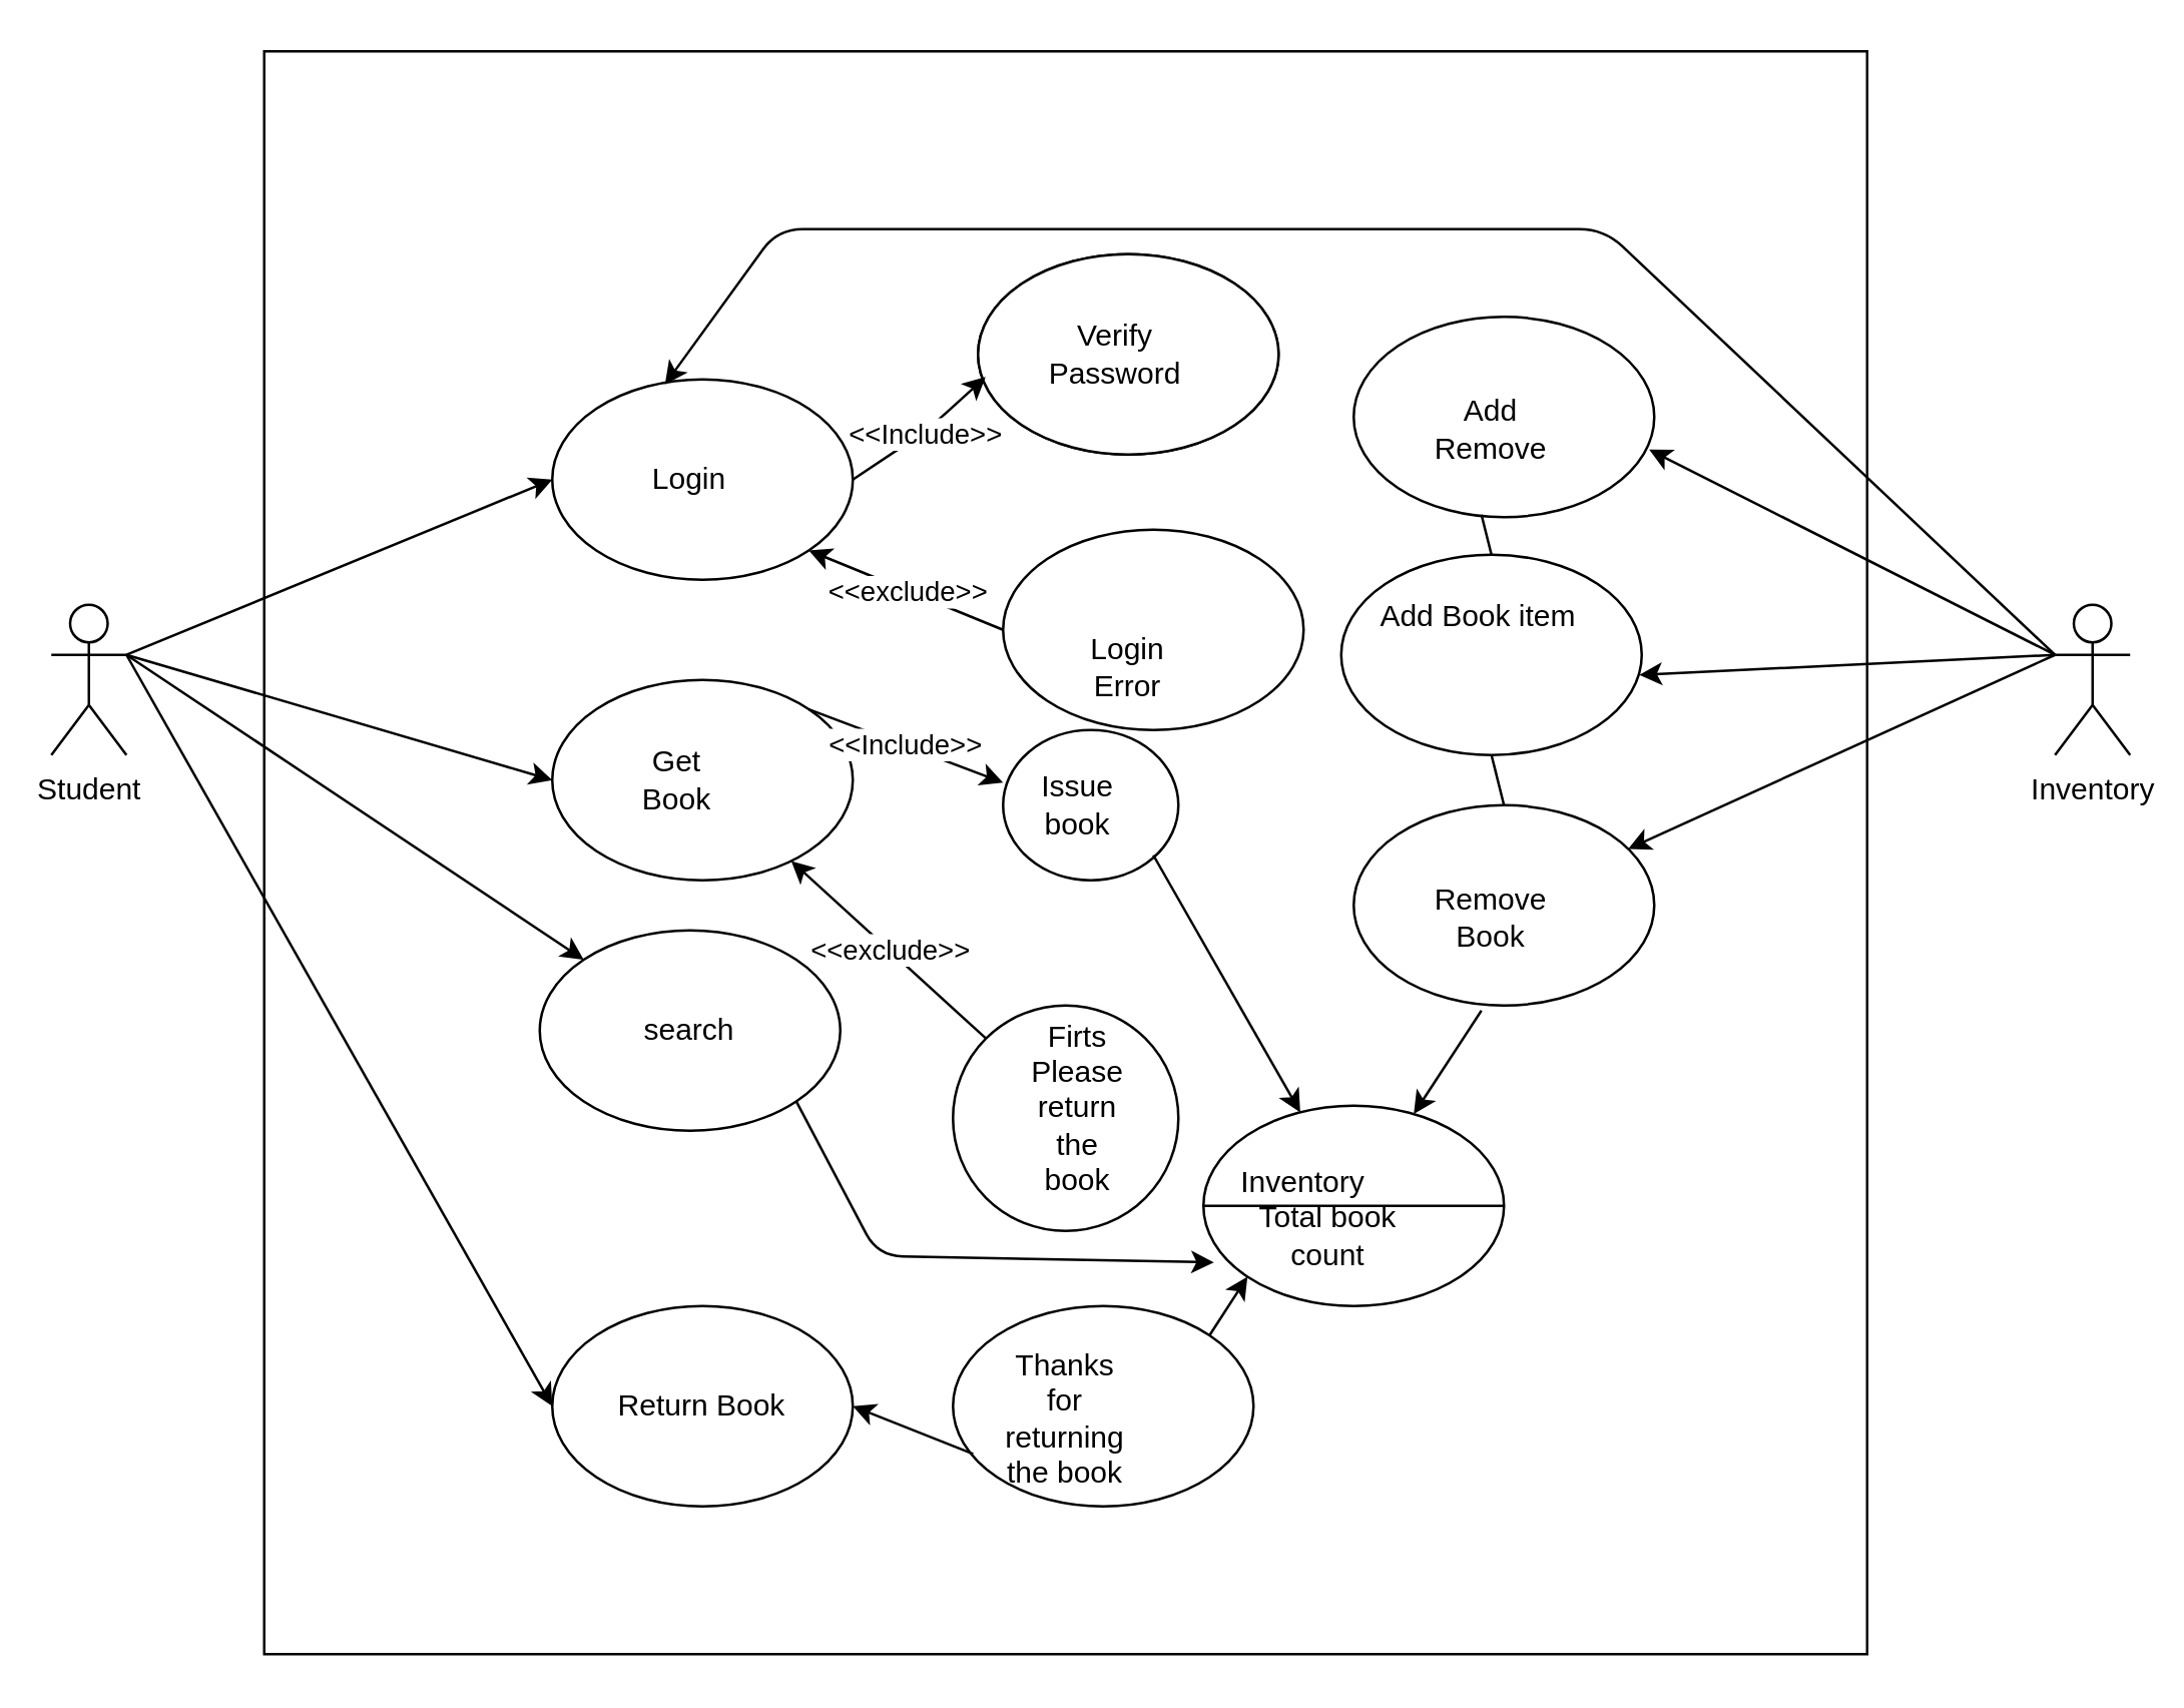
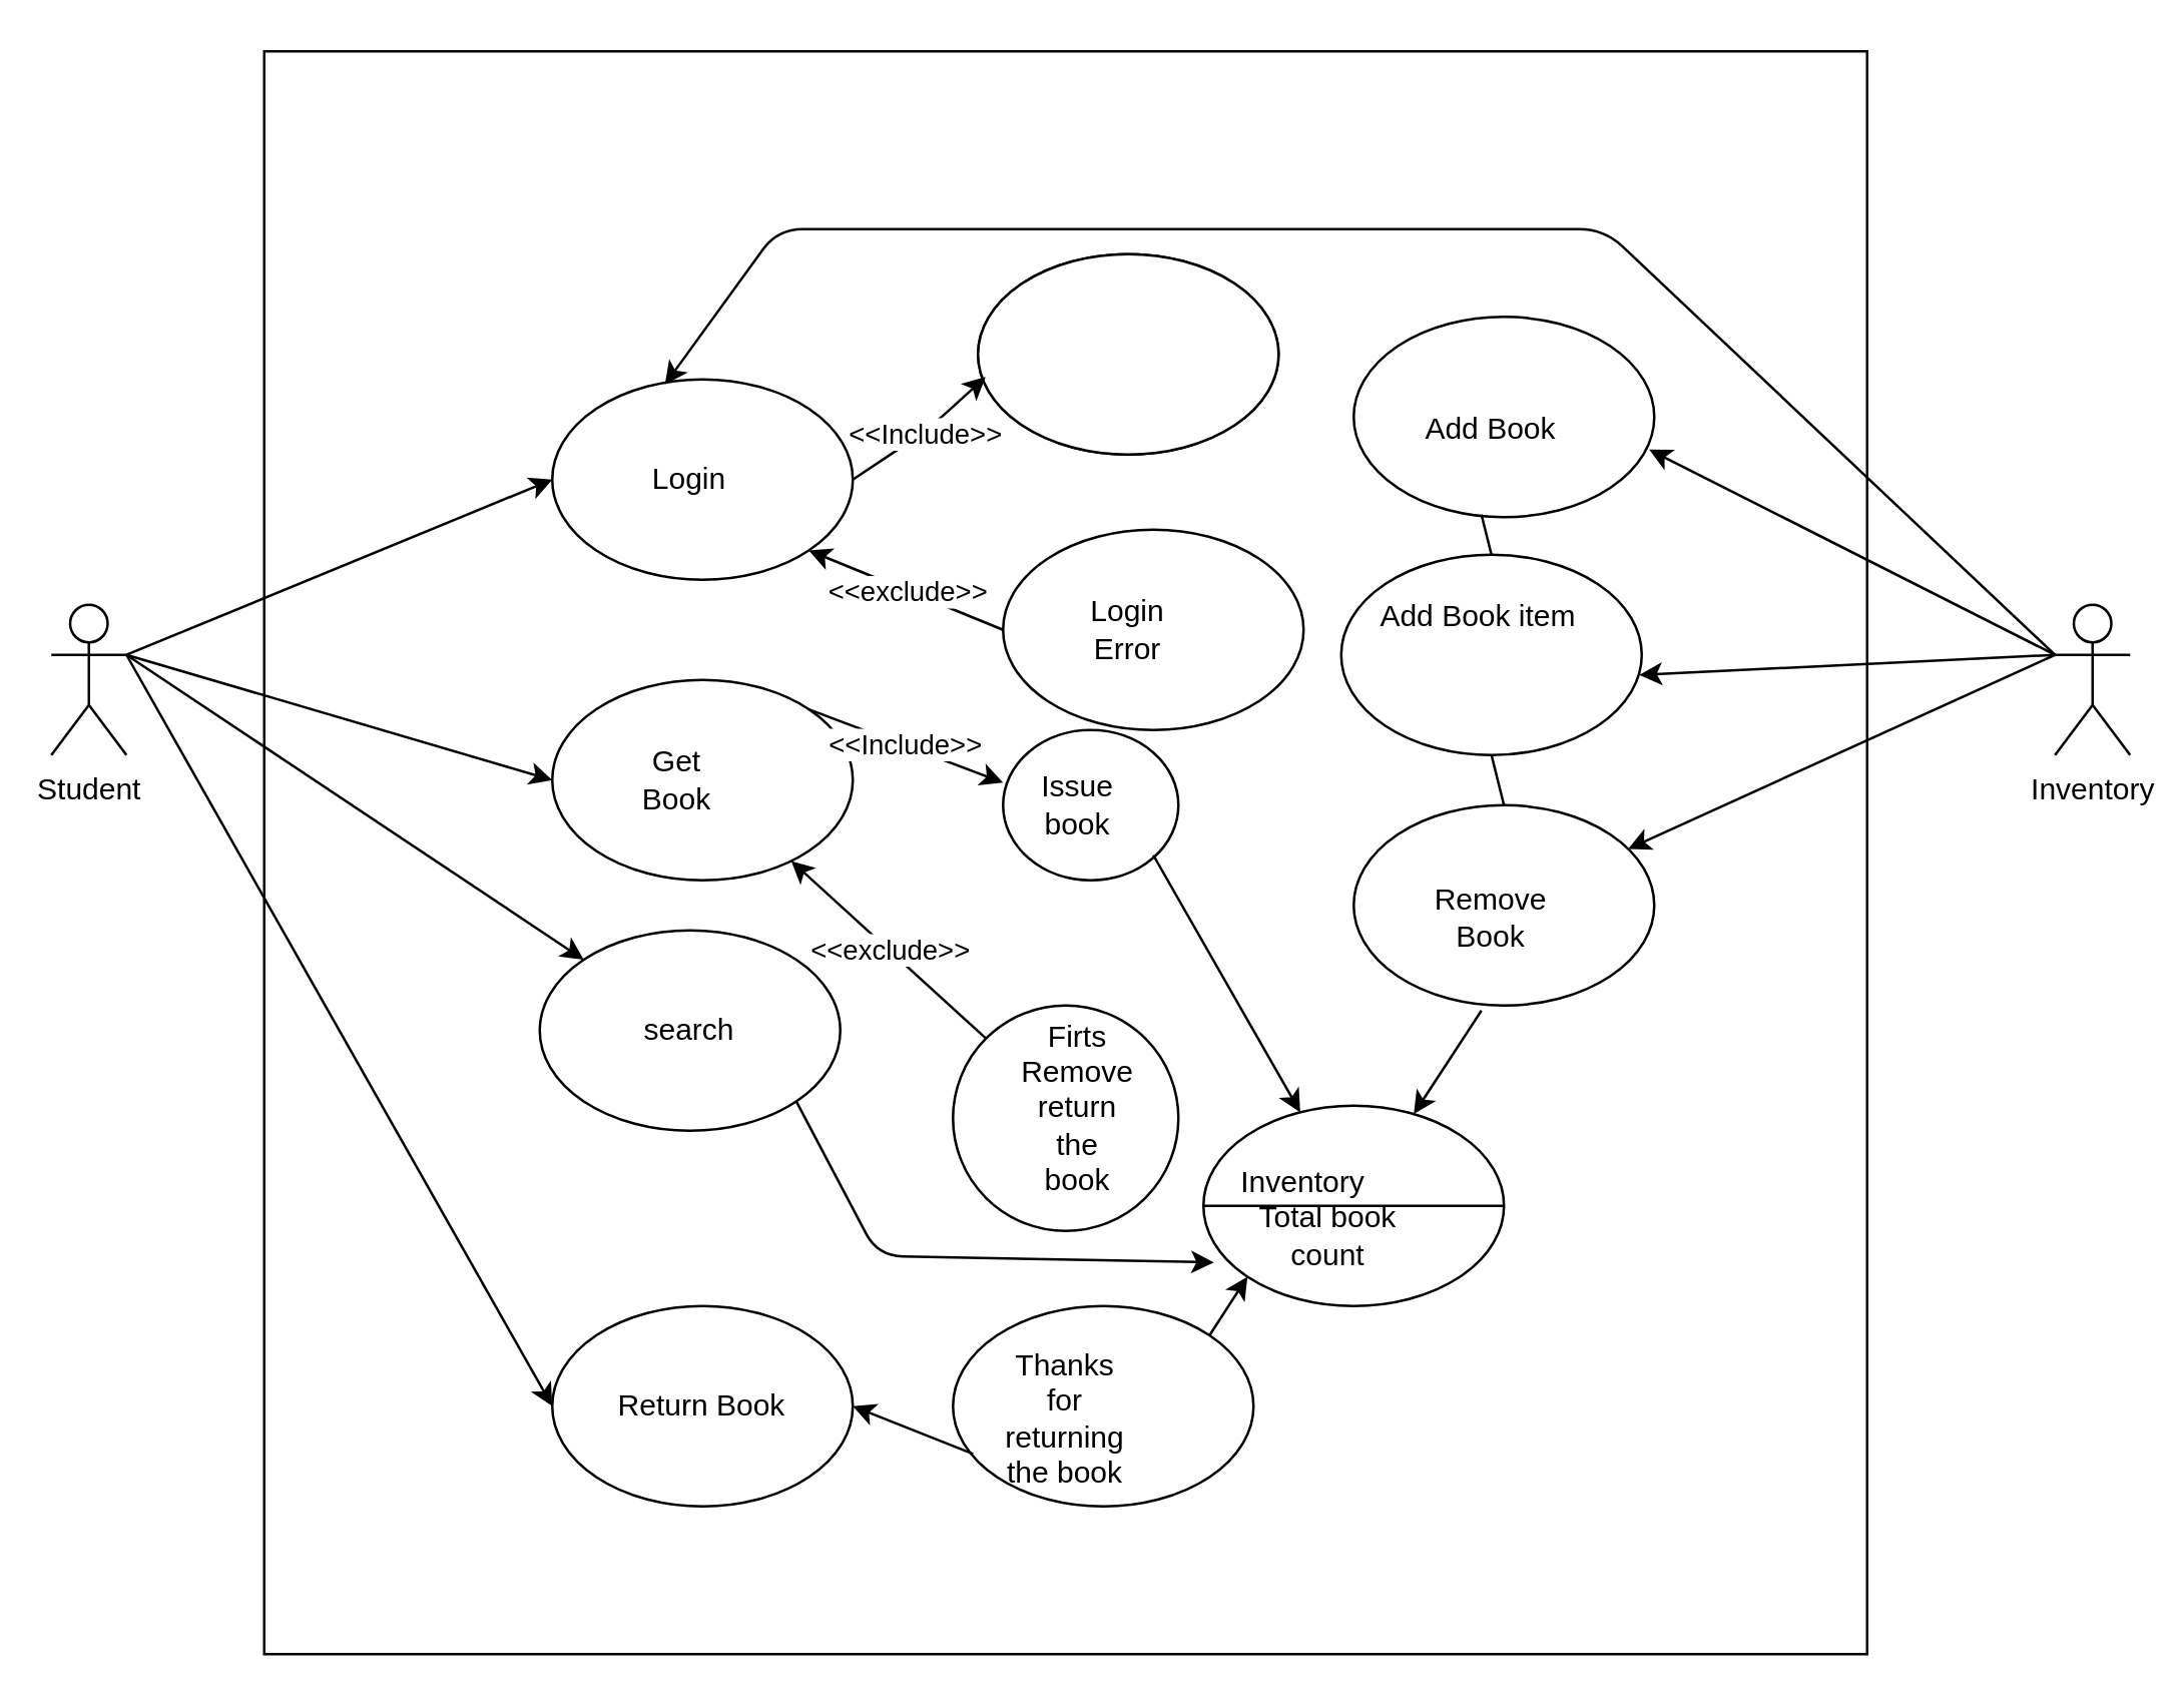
- <mxCell id="10" value="Verify Password" style="text;html=1;strokeColor=none;fillColor=none;align=center;verticalAlign=middle;whiteSpace=wrap;rounded=0;" vertex="1" parent="1"><mxGeometry x="410" y="131" width="70" height="20" as="geometry" /></mxCell>
- <mxCell id="21" value="Add Remove" style="text;html=1;strokeColor=none;fillColor=none;align=center;verticalAlign=middle;whiteSpace=wrap;rounded=0;" vertex="1" parent="1"><mxGeometry x="560" y="151" width="70" height="40" as="geometry" /></mxCell>
+ <mxCell id="21" value="Add Book" style="text;html=1;strokeColor=none;fillColor=none;align=center;verticalAlign=middle;whiteSpace=wrap;rounded=0;" vertex="1" parent="1"><mxGeometry x="560" y="151" width="70" height="40" as="geometry" /></mxCell>
- <mxCell id="11" value="Login Error" style="text;html=1;strokeColor=none;fillColor=none;align=center;verticalAlign=middle;whiteSpace=wrap;rounded=0;" vertex="1" parent="1"><mxGeometry x="430" y="256" width="40" height="20" as="geometry" /></mxCell>
+ <mxCell id="11" value="Login Error" style="text;html=1;strokeColor=none;fillColor=none;align=center;verticalAlign=middle;whiteSpace=wrap;rounded=0;" vertex="1" parent="1"><mxGeometry x="430" y="241" width="40" height="20" as="geometry" /></mxCell>
- <mxCell id="27" value="Firts Please return the book" style="text;html=1;strokeColor=none;fillColor=none;align=center;verticalAlign=middle;whiteSpace=wrap;rounded=0;" vertex="1" parent="1"><mxGeometry x="415" y="441" width="30" as="geometry" /></mxCell>
+ <mxCell id="27" value="Firts Remove return the book" style="text;html=1;strokeColor=none;fillColor=none;align=center;verticalAlign=middle;whiteSpace=wrap;rounded=0;" vertex="1" parent="1"><mxGeometry x="415" y="441" width="30" as="geometry" /></mxCell>
